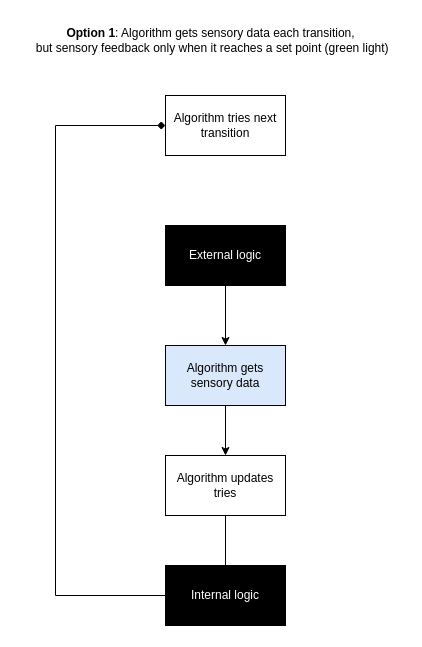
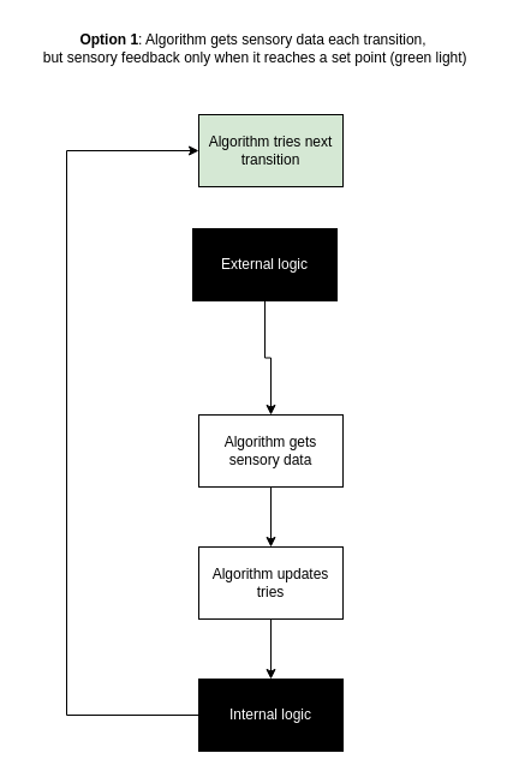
- <mxCell id="9" style="edgeStyle=orthogonalEdgeStyle;rounded=0;orthogonalLoop=1;jettySize=auto;html=1;entryX=0;entryY=0.5;entryDx=0;entryDy=0;fontColor=#FFFFFF;endArrow=diamond;" edge="1" parent="1" source="10" target="2"><mxGeometry relative="1" as="geometry"><Array as="points"><mxPoint x="55" y="595" /><mxPoint x="55" y="125" /></Array></mxGeometry></mxCell>
+ <mxCell id="9" style="edgeStyle=orthogonalEdgeStyle;rounded=0;orthogonalLoop=1;jettySize=auto;html=1;entryX=0;entryY=0.5;entryDx=0;entryDy=0;fontColor=#FFFFFF;" edge="1" parent="1" source="10" target="2"><mxGeometry relative="1" as="geometry"><Array as="points"><mxPoint x="55" y="595" /><mxPoint x="55" y="125" /></Array></mxGeometry></mxCell>
- <mxCell id="2" value="Algorithm tries next transition" style="rounded=0;whiteSpace=wrap;html=1;" vertex="1" parent="1"><mxGeometry x="165" y="95" width="120" height="60" as="geometry" /></mxCell>
+ <mxCell id="2" value="Algorithm tries next transition" style="rounded=0;whiteSpace=wrap;html=1;fillColor=#d5e8d4;" vertex="1" parent="1"><mxGeometry x="165" y="95" width="120" height="60" as="geometry" /></mxCell>
- <mxCell id="8" value="&lt;font color=&quot;#ffffff&quot;&gt;External logic&lt;/font&gt;" style="rounded=0;whiteSpace=wrap;html=1;fillColor=#000000;" vertex="1" parent="1"><mxGeometry x="165" y="225" width="120" height="60" as="geometry" /></mxCell>
+ <mxCell id="8" value="&lt;font color=&quot;#ffffff&quot;&gt;External logic&lt;/font&gt;" style="rounded=0;whiteSpace=wrap;html=1;fillColor=#000000;" vertex="1" parent="1"><mxGeometry x="160" y="190" width="120" height="60" as="geometry" /></mxCell>
- <mxCell id="4" value="Algorithm gets sensory data" style="whiteSpace=wrap;html=1;rounded=0;fillColor=#dae8fc;" vertex="1" parent="1"><mxGeometry x="165" y="345" width="120" height="60" as="geometry" /></mxCell>
+ <mxCell id="4" value="Algorithm gets sensory data" style="whiteSpace=wrap;html=1;rounded=0;" vertex="1" parent="1"><mxGeometry x="165" y="345" width="120" height="60" as="geometry" /></mxCell>
- <mxCell id="5" style="edgeStyle=orthogonalEdgeStyle;rounded=0;orthogonalLoop=1;jettySize=auto;html=1;fontColor=#FFFFFF;endArrow=none;" edge="1" parent="1" source="6" target="10"><mxGeometry relative="1" as="geometry" /></mxCell>
+ <mxCell id="5" style="edgeStyle=orthogonalEdgeStyle;rounded=0;orthogonalLoop=1;jettySize=auto;html=1;fontColor=#FFFFFF;" edge="1" parent="1" source="6" target="10"><mxGeometry relative="1" as="geometry" /></mxCell>
